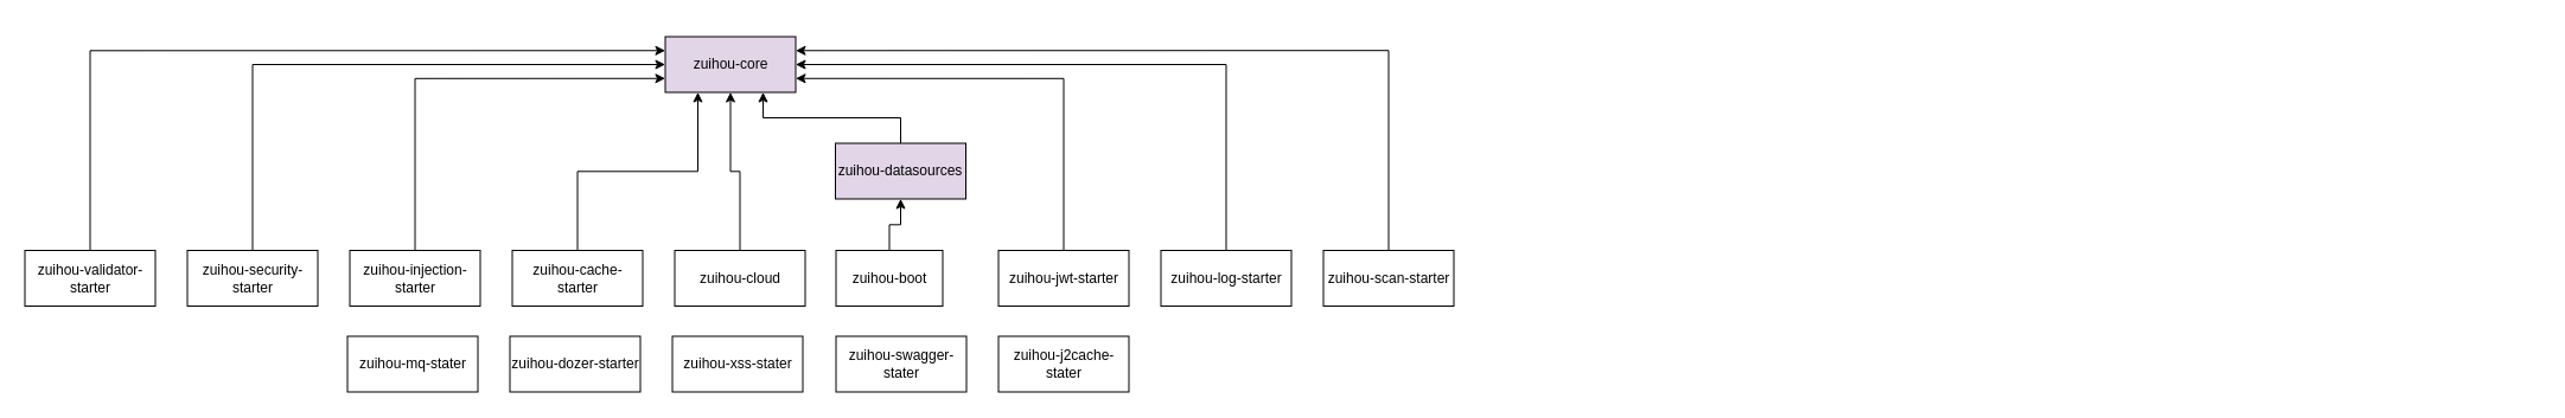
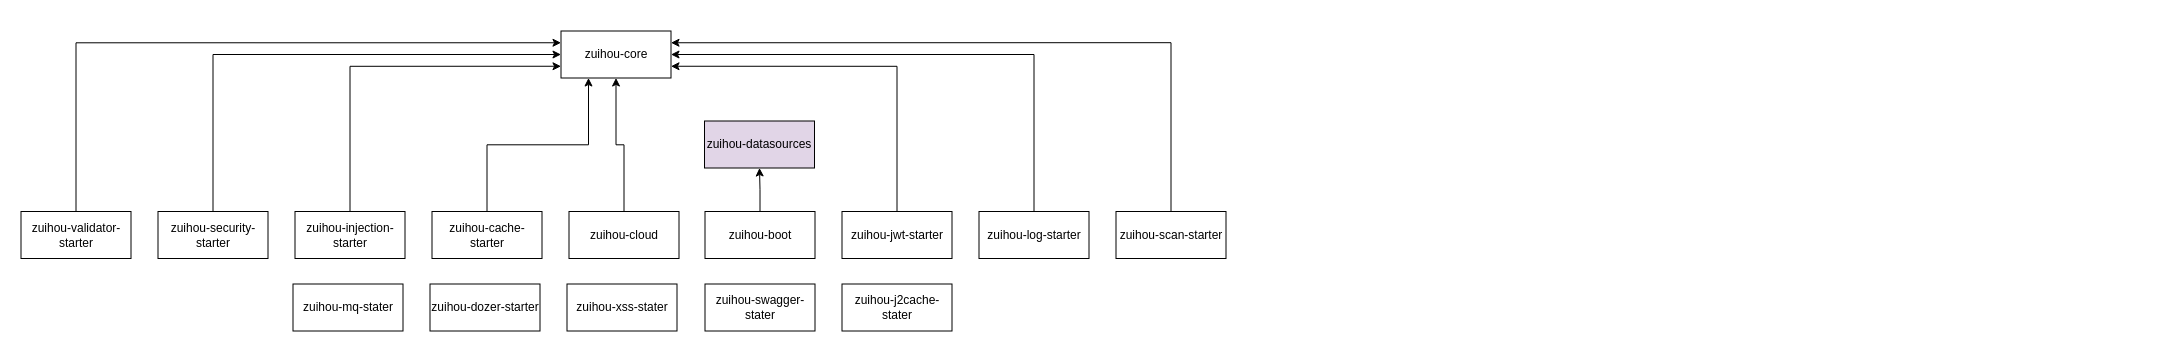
- <mxCell id="4" value="zuihou-core" style="rounded=0;whiteSpace=wrap;html=1;flipV=1;flipH=1;fillColor=#e1d5e7;" parent="1" vertex="1"><mxGeometry x="560.5" y="30.5" width="110" height="47" as="geometry" /></mxCell>
+ <mxCell id="4" value="zuihou-core" style="rounded=0;whiteSpace=wrap;html=1;flipV=1;flipH=1;" parent="1" vertex="1"><mxGeometry x="560.5" y="30.5" width="110" height="47" as="geometry" /></mxCell>
- <mxCell id="6" style="edgeStyle=orthogonalEdgeStyle;rounded=0;orthogonalLoop=1;jettySize=auto;html=1;exitX=0.5;exitY=0;exitDx=0;exitDy=0;entryX=0.75;entryY=1;entryDx=0;entryDy=0;" parent="1" source="7" target="4" edge="1"><mxGeometry relative="1" as="geometry" /></mxCell>
- <mxCell id="3" value="zuihou-boot" style="rounded=0;whiteSpace=wrap;html=1;flipV=1;flipH=1;" parent="1" vertex="1"><mxGeometry x="704.5" y="211" width="90" height="47" as="geometry" /></mxCell>
+ <mxCell id="3" value="zuihou-boot" style="rounded=0;whiteSpace=wrap;html=1;flipV=1;flipH=1;" parent="1" vertex="1"><mxGeometry x="704.5" y="211" width="110" height="47" as="geometry" /></mxCell>
